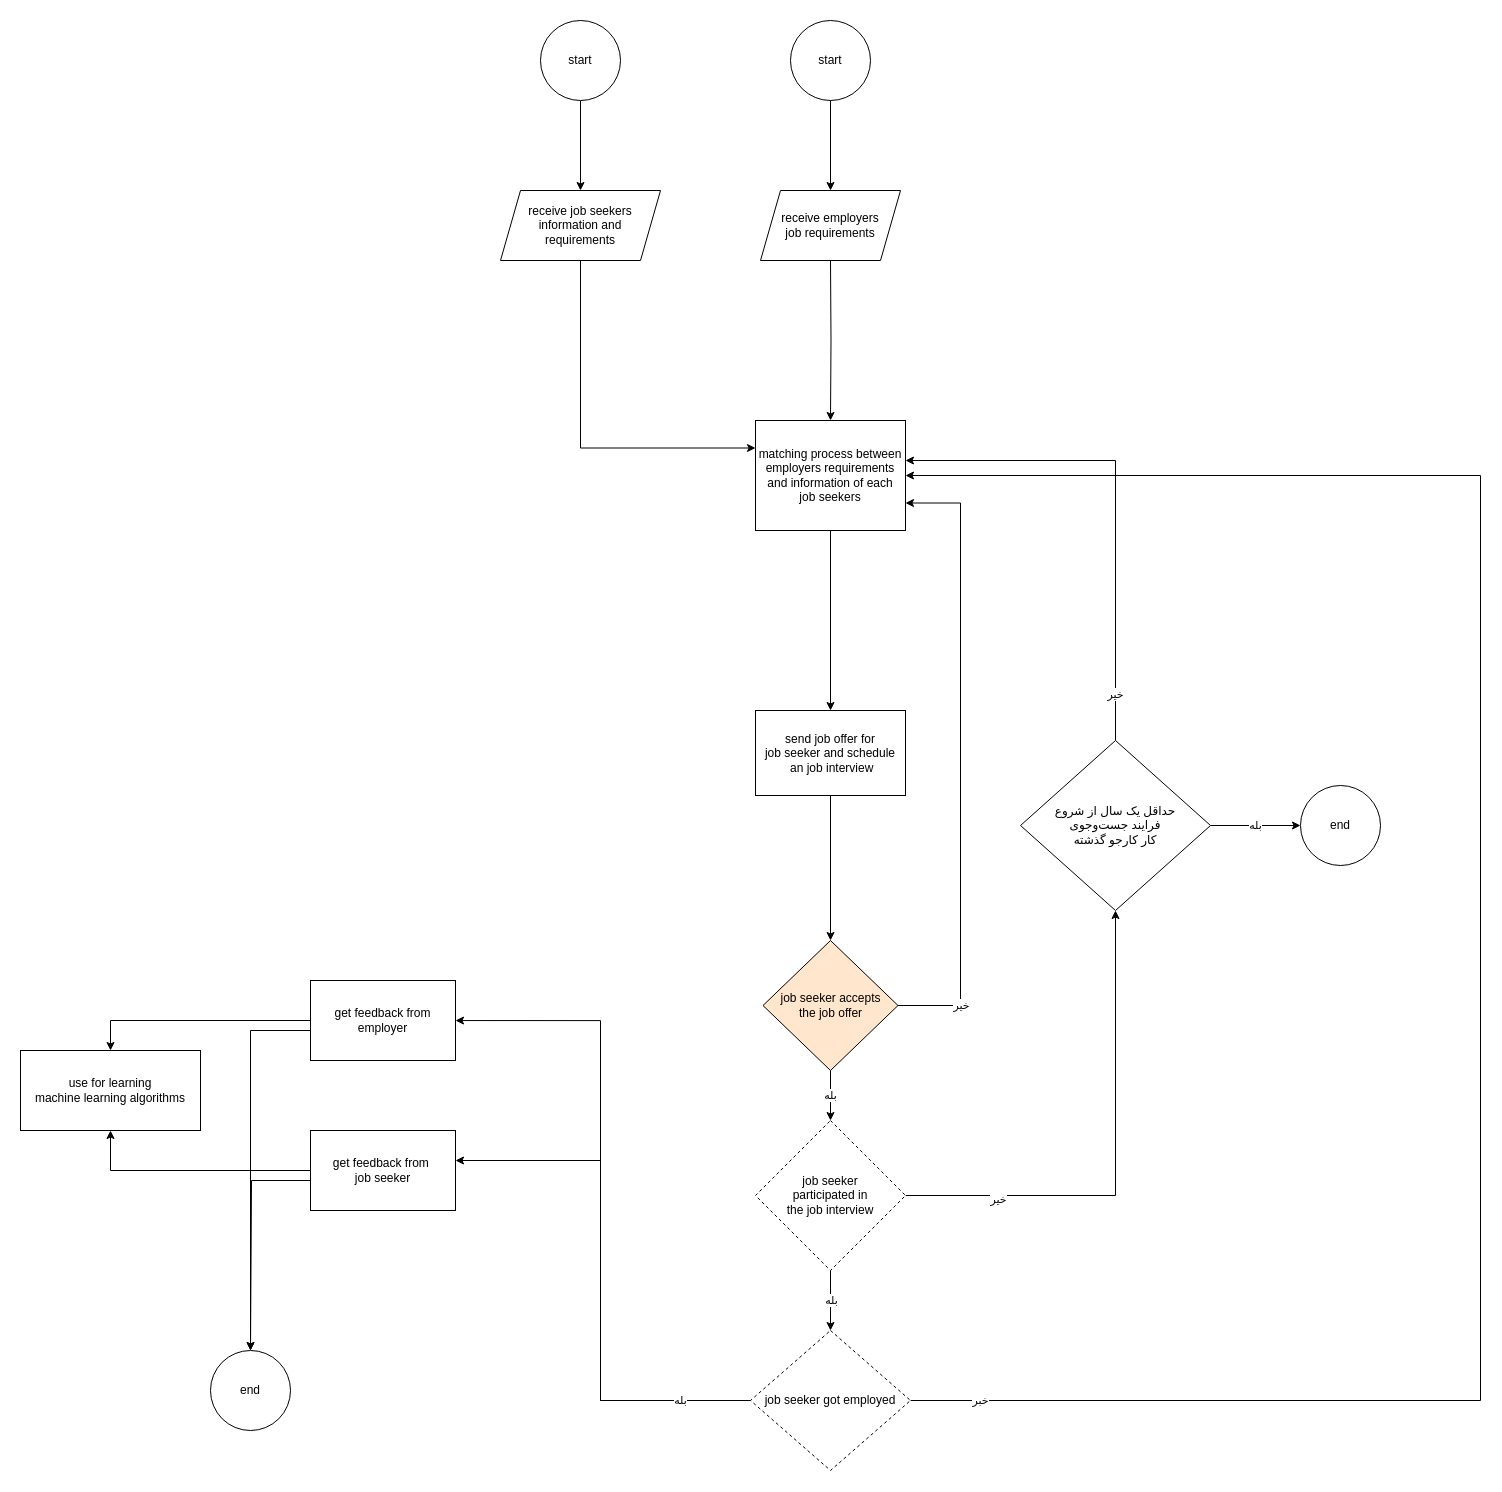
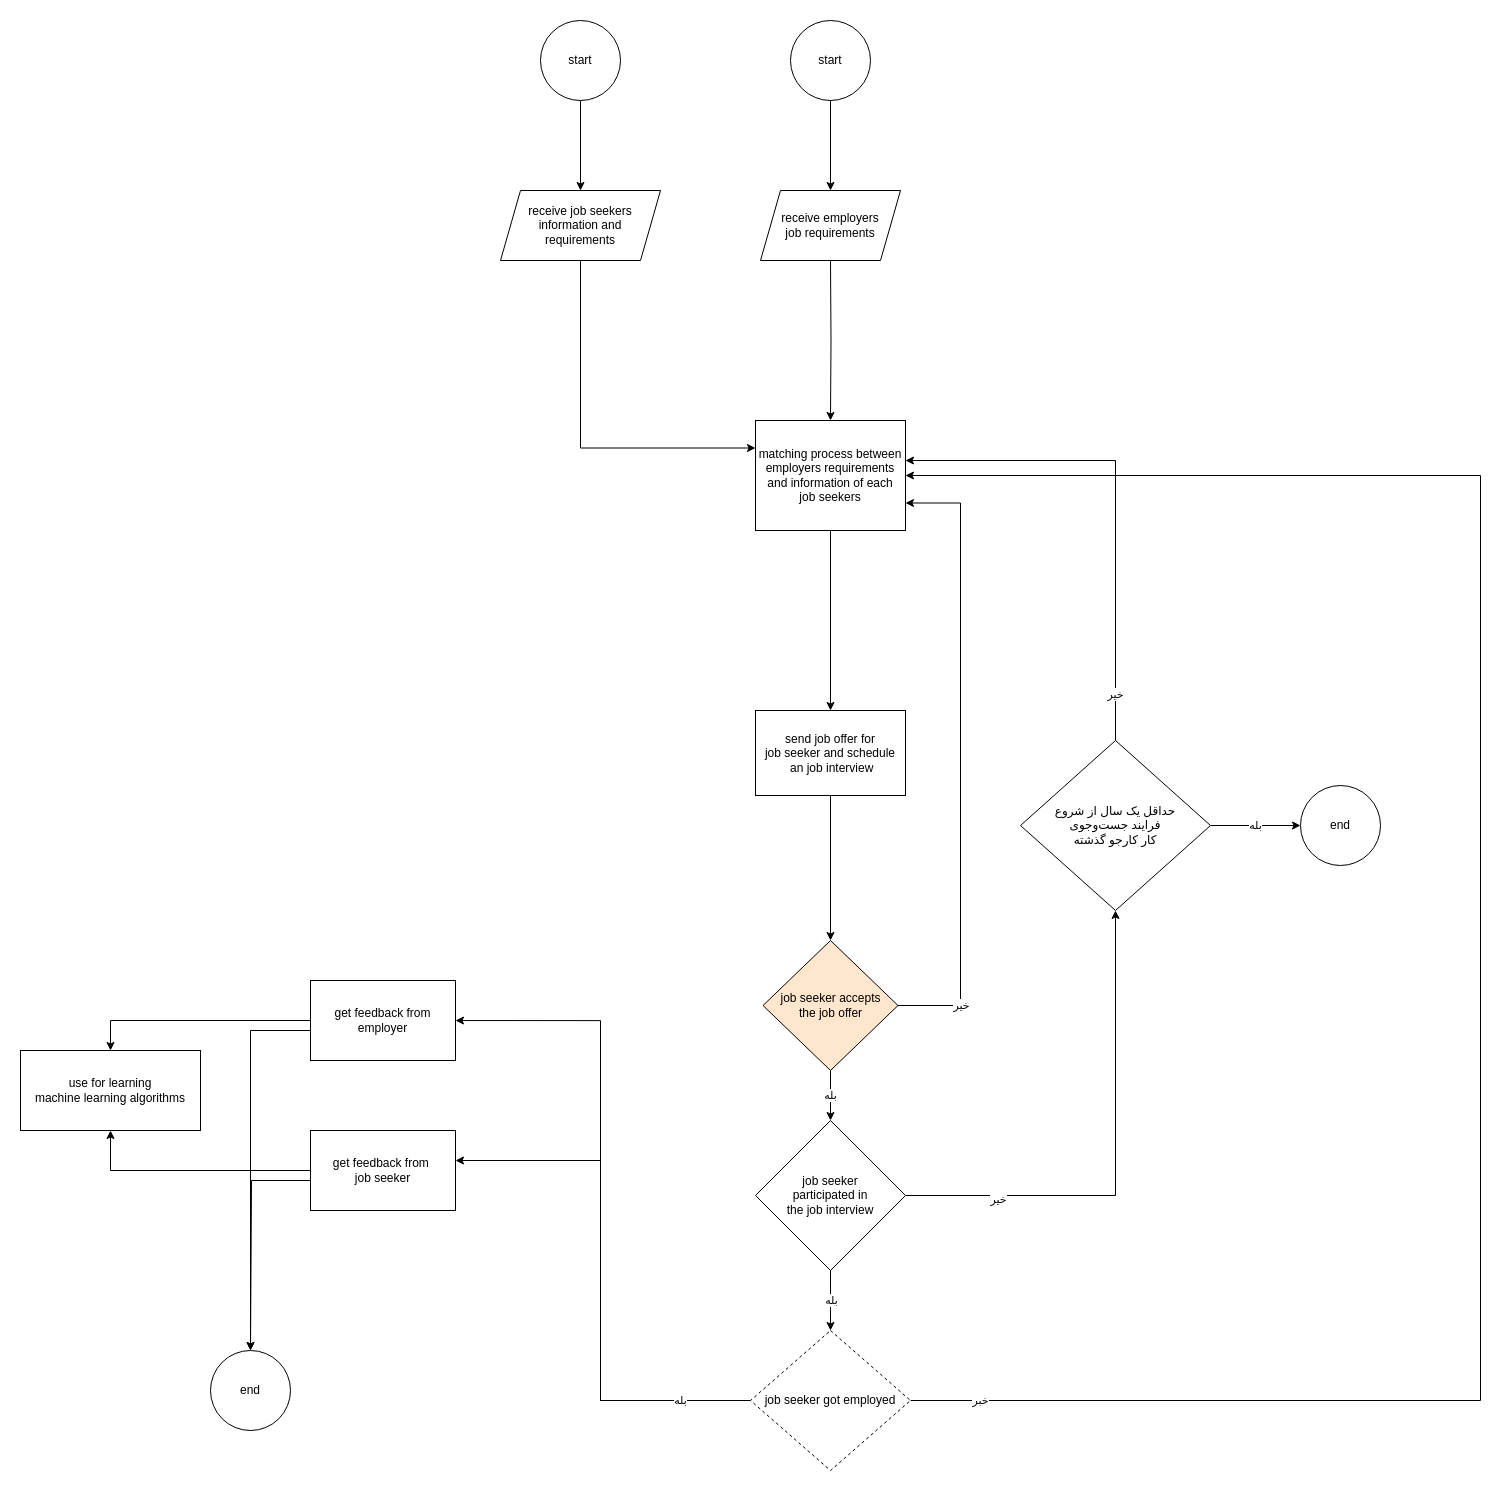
- <mxCell id="18" value="job seeker&lt;br&gt;participated in&lt;br&gt;the job interview" style="rhombus;whiteSpace=wrap;html=1;dashed=1;" parent="1" vertex="1"><mxGeometry x="755" y="1120" width="150" height="150" as="geometry" /></mxCell>
+ <mxCell id="18" value="job seeker&lt;br&gt;participated in&lt;br&gt;the job interview" style="rhombus;whiteSpace=wrap;html=1;" parent="1" vertex="1"><mxGeometry x="755" y="1120" width="150" height="150" as="geometry" /></mxCell>
